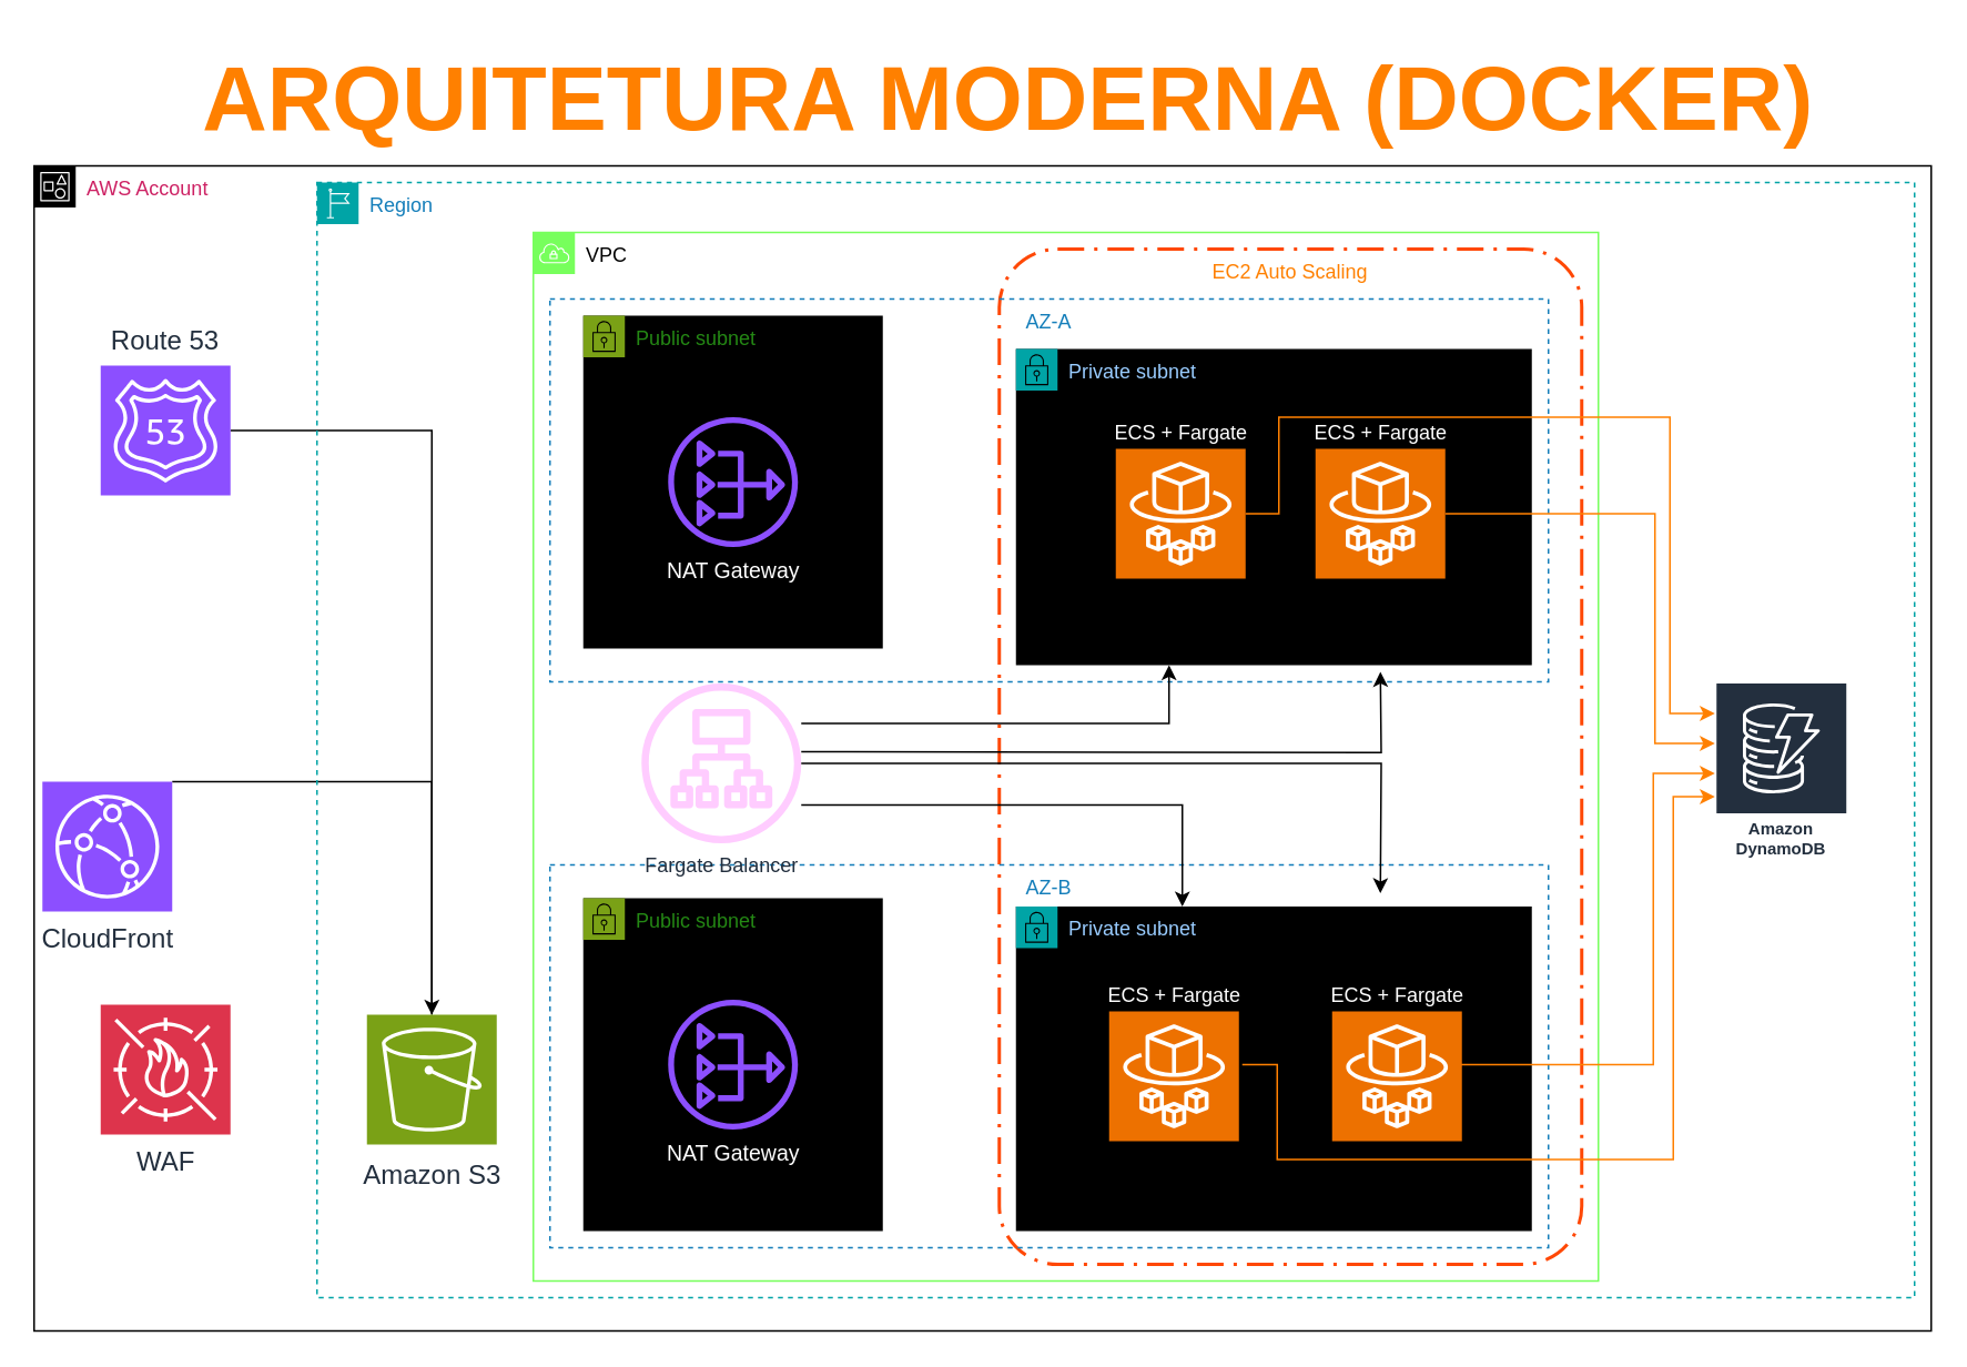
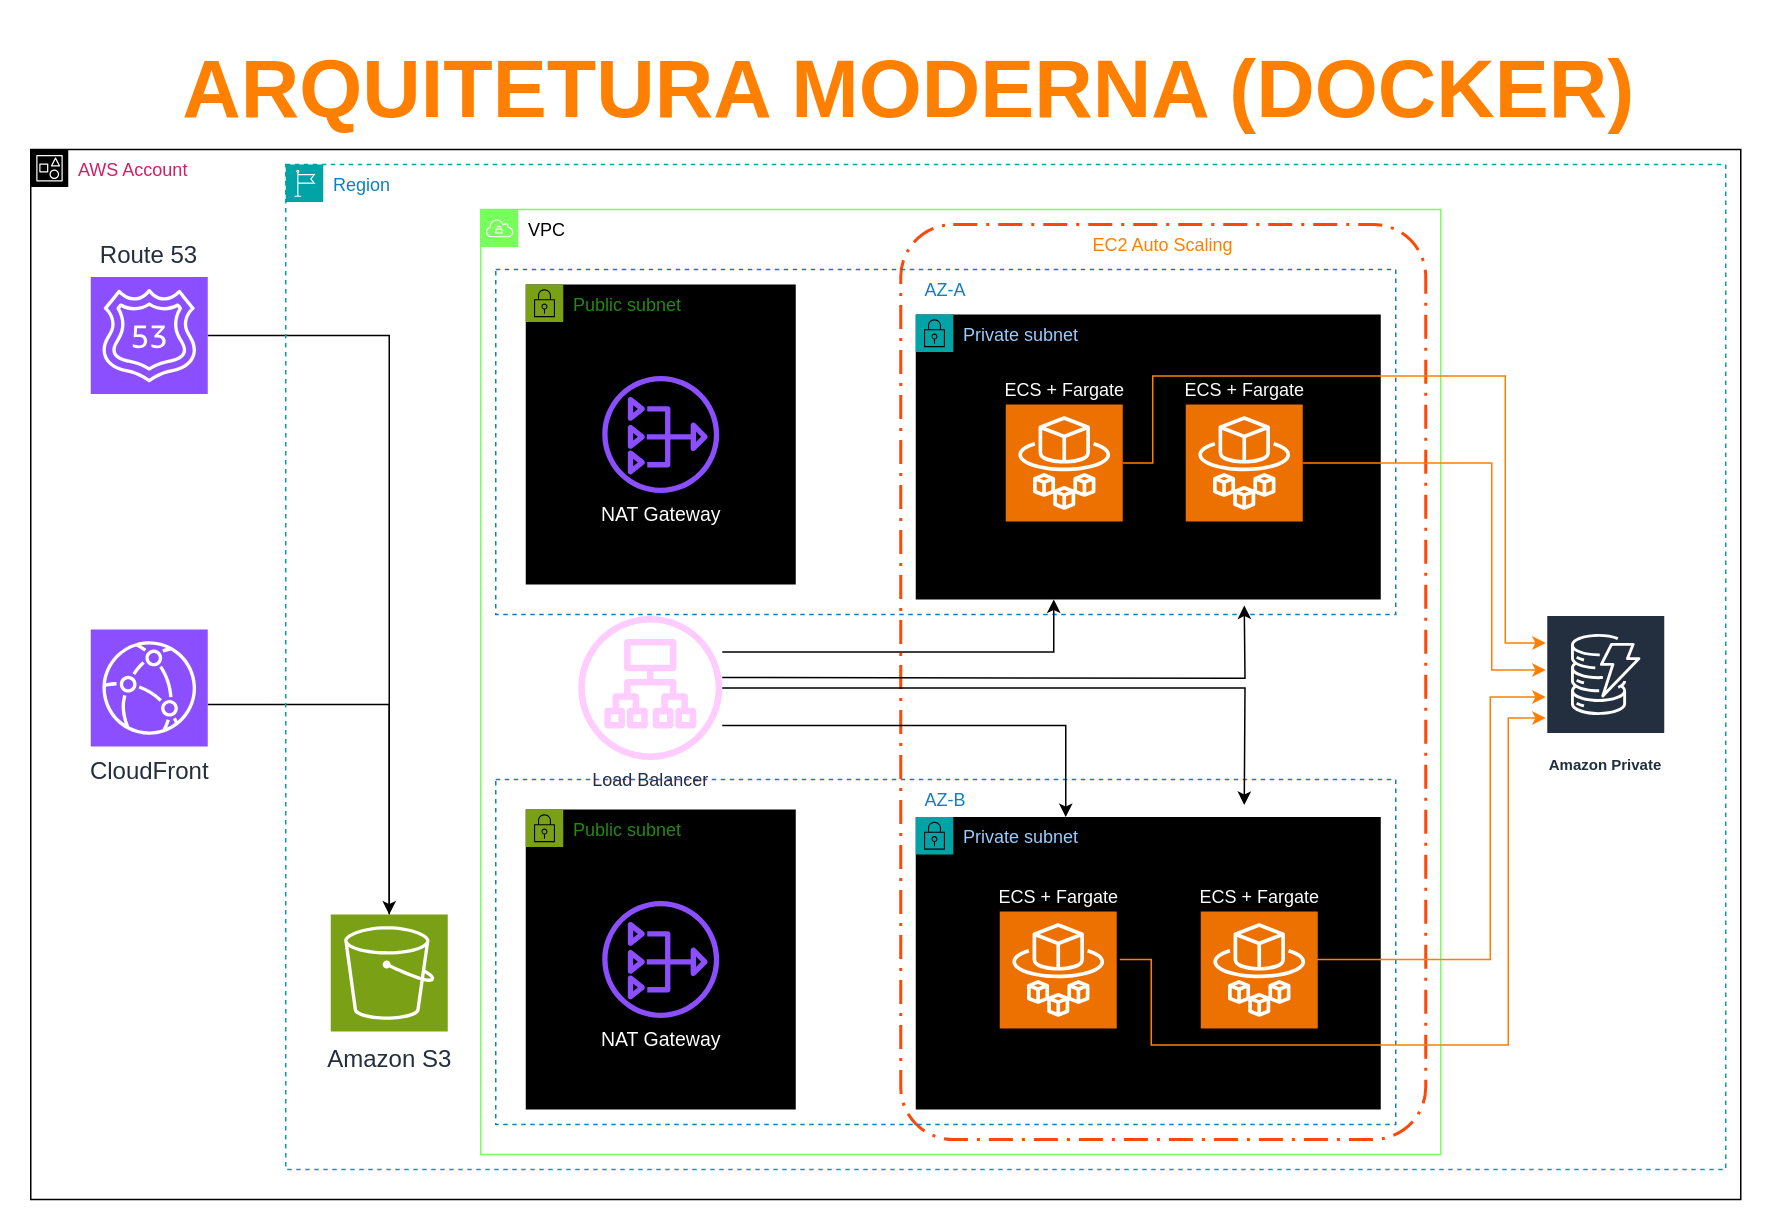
- <mxCell id="6" value="Route 53" style="sketch=0;points=[[0,0,0],[0.25,0,0],[0.5,0,0],[0.75,0,0],[1,0,0],[0,1,0],[0.25,1,0],[0.5,1,0],[0.75,1,0],[1,1,0],[0,0.25,0],[0,0.5,0],[0,0.75,0],[1,0.25,0],[1,0.5,0],[1,0.75,0]];outlineConnect=0;fontColor=#232F3E;fillColor=#8C4FFF;strokeColor=#ffffff;dashed=0;verticalLabelPosition=top;verticalAlign=bottom;align=center;fontSize=16;fontStyle=0;aspect=fixed;shape=mxgraph.aws4.resourceIcon;resIcon=mxgraph.aws4.route_53;horizontal=1;whiteSpace=wrap;html=1;flipV=0;flipH=0;labelPosition=center;spacingTop=2;spacing=5;" vertex="1" parent="2"><mxGeometry x="40" y="120" width="78" height="78" as="geometry" /></mxCell>
+ <mxCell id="6" value="Route 53" style="sketch=0;points=[[0,0,0],[0.25,0,0],[0.5,0,0],[0.75,0,0],[1,0,0],[0,1,0],[0.25,1,0],[0.5,1,0],[0.75,1,0],[1,1,0],[0,0.25,0],[0,0.5,0],[0,0.75,0],[1,0.25,0],[1,0.5,0],[1,0.75,0]];outlineConnect=0;fontColor=#232F3E;fillColor=#8C4FFF;strokeColor=#ffffff;dashed=0;verticalLabelPosition=top;verticalAlign=bottom;align=center;fontSize=16;fontStyle=0;aspect=fixed;shape=mxgraph.aws4.resourceIcon;resIcon=mxgraph.aws4.route_53;horizontal=1;whiteSpace=wrap;html=1;flipV=0;flipH=0;labelPosition=center;spacingTop=2;spacing=5;" vertex="1" parent="2"><mxGeometry x="40" y="85" width="78" height="78" as="geometry" /></mxCell>
- <mxCell id="26" value="Amazon DynamoDB" style="sketch=0;outlineConnect=0;fontColor=#232F3E;gradientColor=none;strokeColor=#ffffff;fillColor=#232F3E;dashed=0;verticalLabelPosition=middle;verticalAlign=bottom;align=center;html=1;whiteSpace=wrap;fontSize=10;fontStyle=1;spacing=3;shape=mxgraph.aws4.productIcon;prIcon=mxgraph.aws4.dynamodb;" vertex="1" parent="7"><mxGeometry x="840" y="300" width="80" height="110" as="geometry" /></mxCell>
+ <mxCell id="26" value="Amazon Private" style="sketch=0;outlineConnect=0;fontColor=#232F3E;gradientColor=none;strokeColor=#ffffff;fillColor=#232F3E;dashed=0;verticalLabelPosition=middle;verticalAlign=bottom;align=center;html=1;whiteSpace=wrap;fontSize=10;fontStyle=1;spacing=3;shape=mxgraph.aws4.productIcon;prIcon=mxgraph.aws4.dynamodb;" vertex="1" parent="7"><mxGeometry x="840" y="300" width="80" height="110" as="geometry" /></mxCell>
- <mxCell id="5" value="CloudFront" style="sketch=0;points=[[0,0,0],[0.25,0,0],[0.5,0,0],[0.75,0,0],[1,0,0],[0,1,0],[0.25,1,0],[0.5,1,0],[0.75,1,0],[1,1,0],[0,0.25,0],[0,0.5,0],[0,0.75,0],[1,0.25,0],[1,0.5,0],[1,0.75,0]];outlineConnect=0;fontColor=#232F3E;fillColor=#8C4FFF;strokeColor=#ffffff;dashed=0;verticalLabelPosition=bottom;verticalAlign=top;align=center;html=1;fontSize=16;fontStyle=0;aspect=fixed;shape=mxgraph.aws4.resourceIcon;resIcon=mxgraph.aws4.cloudfront;" vertex="1" parent="2"><mxGeometry x="5" y="370" width="78" height="78" as="geometry" /></mxCell>
+ <mxCell id="5" value="CloudFront" style="sketch=0;points=[[0,0,0],[0.25,0,0],[0.5,0,0],[0.75,0,0],[1,0,0],[0,1,0],[0.25,1,0],[0.5,1,0],[0.75,1,0],[1,1,0],[0,0.25,0],[0,0.5,0],[0,0.75,0],[1,0.25,0],[1,0.5,0],[1,0.75,0]];outlineConnect=0;fontColor=#232F3E;fillColor=#8C4FFF;strokeColor=#ffffff;dashed=0;verticalLabelPosition=bottom;verticalAlign=top;align=center;html=1;fontSize=16;fontStyle=0;aspect=fixed;shape=mxgraph.aws4.resourceIcon;resIcon=mxgraph.aws4.cloudfront;" vertex="1" parent="2"><mxGeometry x="40" y="320" width="78" height="78" as="geometry" /></mxCell>
- <mxCell id="18" value="Fargate Balancer&lt;br&gt;" style="sketch=0;outlineConnect=0;fontColor=#232F3E;gradientColor=none;fillColor=#FFCCFF;strokeColor=none;dashed=0;verticalLabelPosition=bottom;verticalAlign=top;align=center;html=1;fontSize=12;fontStyle=0;aspect=fixed;pointerEvents=1;shape=mxgraph.aws4.application_load_balancer;" vertex="1" parent="7"><mxGeometry x="195" y="301" width="96" height="96" as="geometry" /></mxCell>
+ <mxCell id="18" value="Load Balancer&lt;br&gt;" style="sketch=0;outlineConnect=0;fontColor=#232F3E;gradientColor=none;fillColor=#FFCCFF;strokeColor=none;dashed=0;verticalLabelPosition=bottom;verticalAlign=top;align=center;html=1;fontSize=12;fontStyle=0;aspect=fixed;pointerEvents=1;shape=mxgraph.aws4.application_load_balancer;" vertex="1" parent="7"><mxGeometry x="195" y="301" width="96" height="96" as="geometry" /></mxCell>
- <mxCell id="34" value="WAF" style="sketch=0;points=[[0,0,0],[0.25,0,0],[0.5,0,0],[0.75,0,0],[1,0,0],[0,1,0],[0.25,1,0],[0.5,1,0],[0.75,1,0],[1,1,0],[0,0.25,0],[0,0.5,0],[0,0.75,0],[1,0.25,0],[1,0.5,0],[1,0.75,0]];outlineConnect=0;fontColor=#232F3E;fillColor=#DD344C;strokeColor=#ffffff;dashed=0;verticalLabelPosition=bottom;verticalAlign=top;align=center;html=1;fontSize=16;fontStyle=0;aspect=fixed;shape=mxgraph.aws4.resourceIcon;resIcon=mxgraph.aws4.waf;" vertex="1" parent="2"><mxGeometry x="40" y="504" width="78" height="78" as="geometry" /></mxCell>
